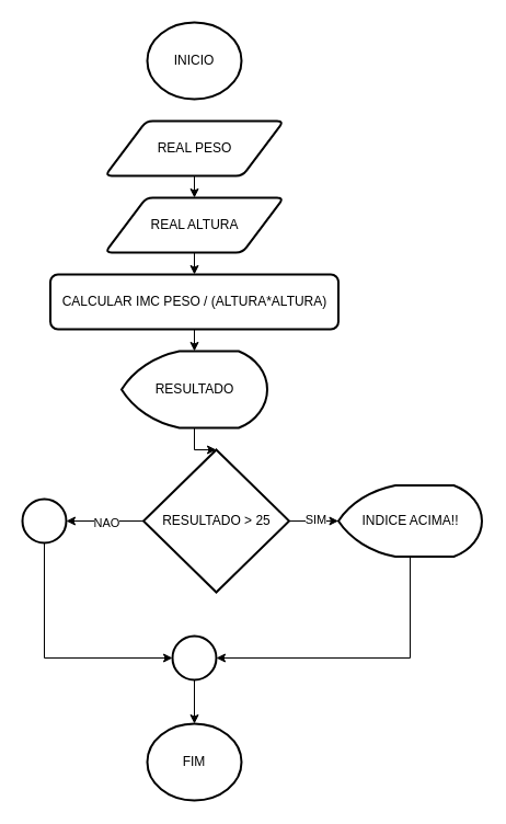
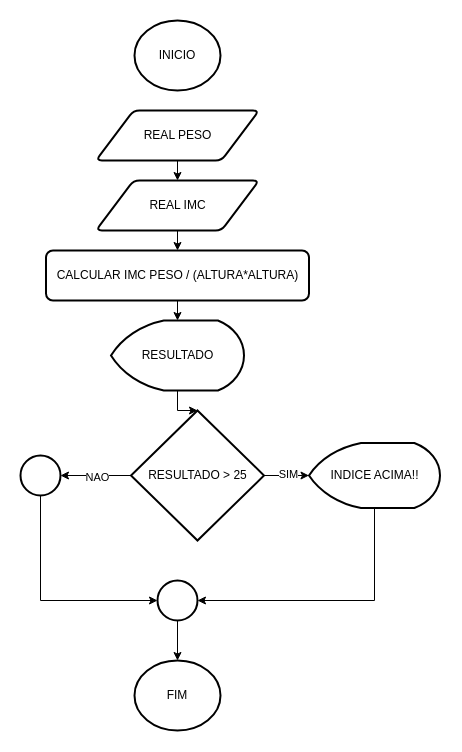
- <mxCell id="7" value="&lt;font style=&quot;vertical-align: inherit;&quot;&gt;&lt;font style=&quot;vertical-align: inherit;&quot;&gt;REAL ALTURA&lt;/font&gt;&lt;/font&gt;" style="shape=parallelogram;html=1;strokeWidth=2;perimeter=parallelogramPerimeter;whiteSpace=wrap;rounded=1;arcSize=12;size=0.23;" vertex="1" parent="1"><mxGeometry x="95.5" y="180" width="163" height="50" as="geometry" /></mxCell>
+ <mxCell id="7" value="&lt;font style=&quot;vertical-align: inherit;&quot;&gt;&lt;font style=&quot;vertical-align: inherit;&quot;&gt;REAL IMC&lt;/font&gt;&lt;/font&gt;" style="shape=parallelogram;html=1;strokeWidth=2;perimeter=parallelogramPerimeter;whiteSpace=wrap;rounded=1;arcSize=12;size=0.23;" vertex="1" parent="1"><mxGeometry x="95.5" y="180" width="163" height="50" as="geometry" /></mxCell>
